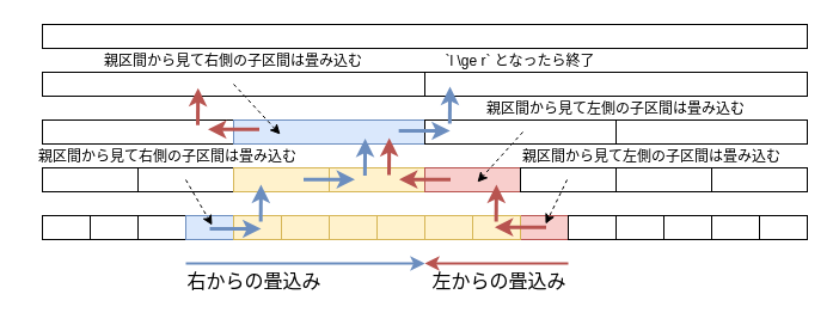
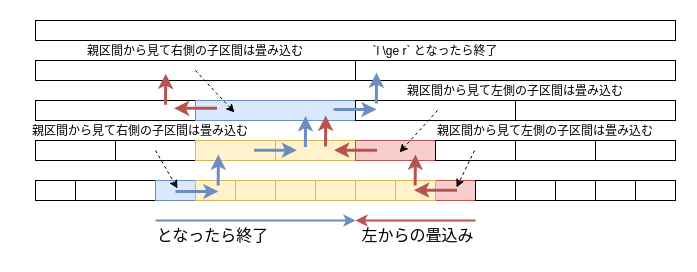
- <mxCell id="36" value="右からの畳込み" style="text;html=1;align=center;verticalAlign=middle;whiteSpace=wrap;rounded=0;fontSize=16;" parent="1" vertex="1"><mxGeometry x="115" y="220" width="195" height="30" as="geometry" /></mxCell>
+ <mxCell id="36" value="となったら終了" style="text;html=1;align=center;verticalAlign=middle;whiteSpace=wrap;rounded=0;fontSize=16;" parent="1" vertex="1"><mxGeometry x="115" y="220" width="195" height="30" as="geometry" /></mxCell>
